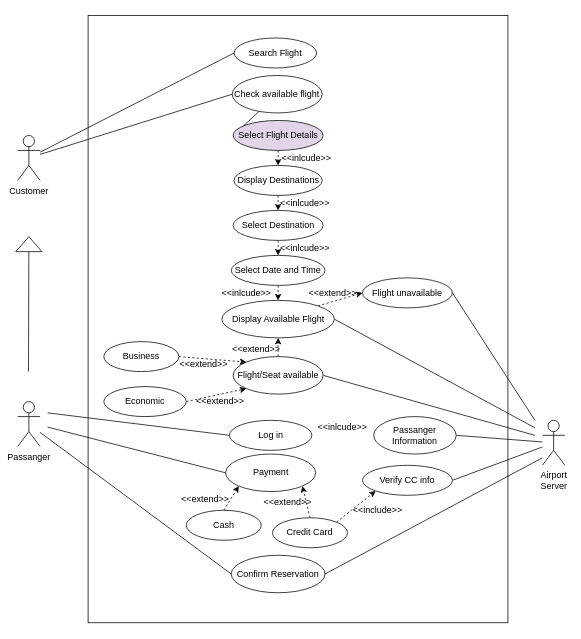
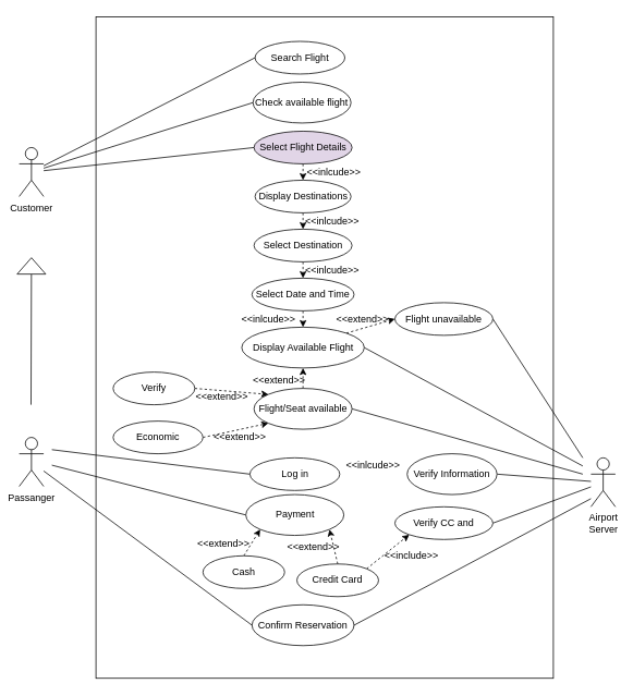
- <mxCell id="5" style="edgeStyle=none;rounded=0;orthogonalLoop=1;jettySize=auto;html=1;exitX=0;exitY=0.5;exitDx=0;exitDy=0;endArrow=none;endFill=0;" edge="1" parent="1" source="7" target="54"><mxGeometry relative="1" as="geometry" /></mxCell>
+ <mxCell id="5" style="edgeStyle=none;rounded=0;orthogonalLoop=1;jettySize=auto;html=1;exitX=0;exitY=0.5;exitDx=0;exitDy=0;endArrow=none;endFill=0;" edge="1" parent="1" source="7" target="36"><mxGeometry relative="1" as="geometry" /></mxCell>
- <mxCell id="39" value="Business" style="ellipse;whiteSpace=wrap;html=1;" parent="1" vertex="1"><mxGeometry x="138" y="455" width="100" height="40" as="geometry" /></mxCell>
+ <mxCell id="39" value="Verify" style="ellipse;whiteSpace=wrap;html=1;" parent="1" vertex="1"><mxGeometry x="138" y="455" width="100" height="40" as="geometry" /></mxCell>
- <mxCell id="23" value="Passanger Information" style="ellipse;whiteSpace=wrap;html=1;" parent="1" vertex="1"><mxGeometry x="498" y="555" width="110" height="50" as="geometry" /></mxCell>
+ <mxCell id="23" value="Verify Information" style="ellipse;whiteSpace=wrap;html=1;" parent="1" vertex="1"><mxGeometry x="498" y="555" width="110" height="50" as="geometry" /></mxCell>
- <mxCell id="32" value="Verify CC info" style="ellipse;whiteSpace=wrap;html=1;" parent="1" vertex="1"><mxGeometry x="483" y="620" width="120" height="40" as="geometry" /></mxCell>
+ <mxCell id="32" value="Verify CC and" style="ellipse;whiteSpace=wrap;html=1;" parent="1" vertex="1"><mxGeometry x="483" y="620" width="120" height="40" as="geometry" /></mxCell>
